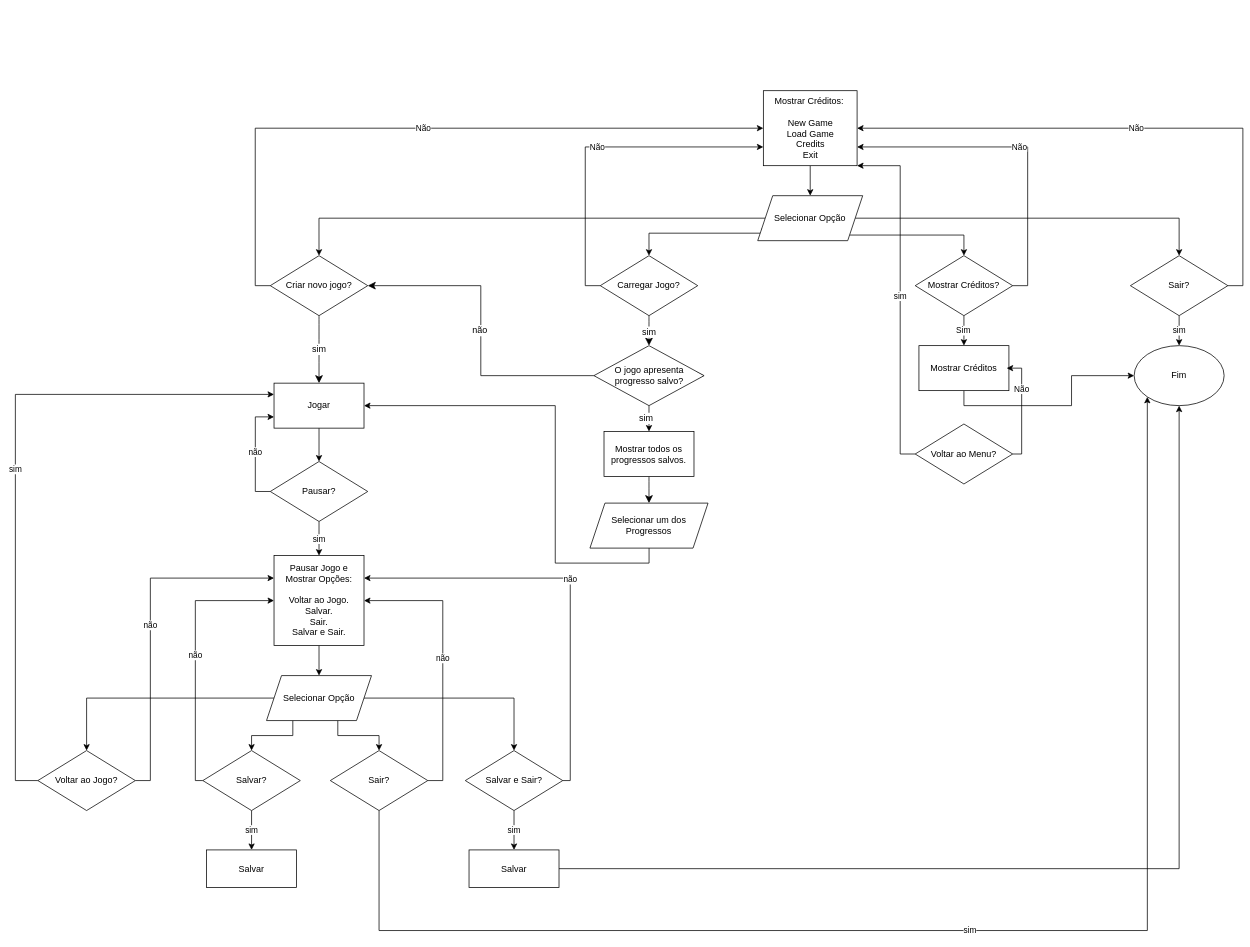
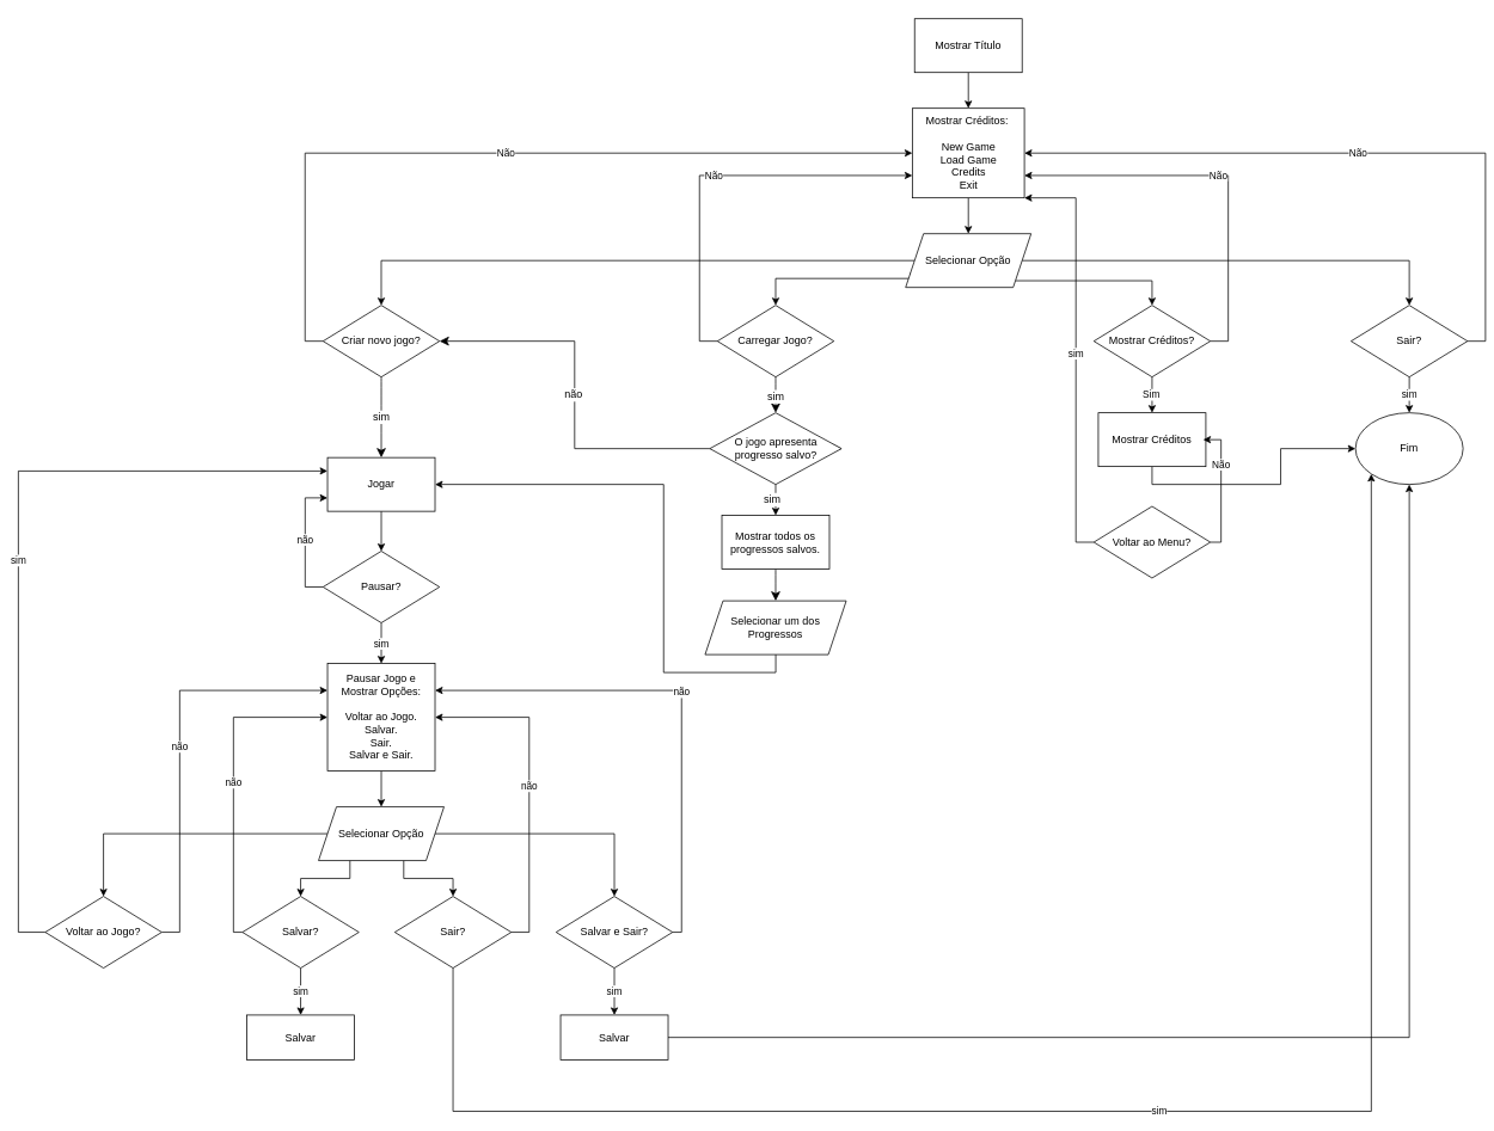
+ <mxCell id="6" value="Mostrar Título" style="rounded=0;whiteSpace=wrap;html=1;" parent="1" vertex="1"><mxGeometry x="1020" y="20" width="120" height="60" as="geometry" /></mxCell>
+ <mxCell id="5" style="edgeStyle=orthogonalEdgeStyle;rounded=0;orthogonalLoop=1;jettySize=auto;html=1;exitX=0.5;exitY=1;exitDx=0;exitDy=0;entryX=0.5;entryY=0;entryDx=0;entryDy=0;" parent="1" source="6" target="8" edge="1"><mxGeometry relative="1" as="geometry" /></mxCell>
